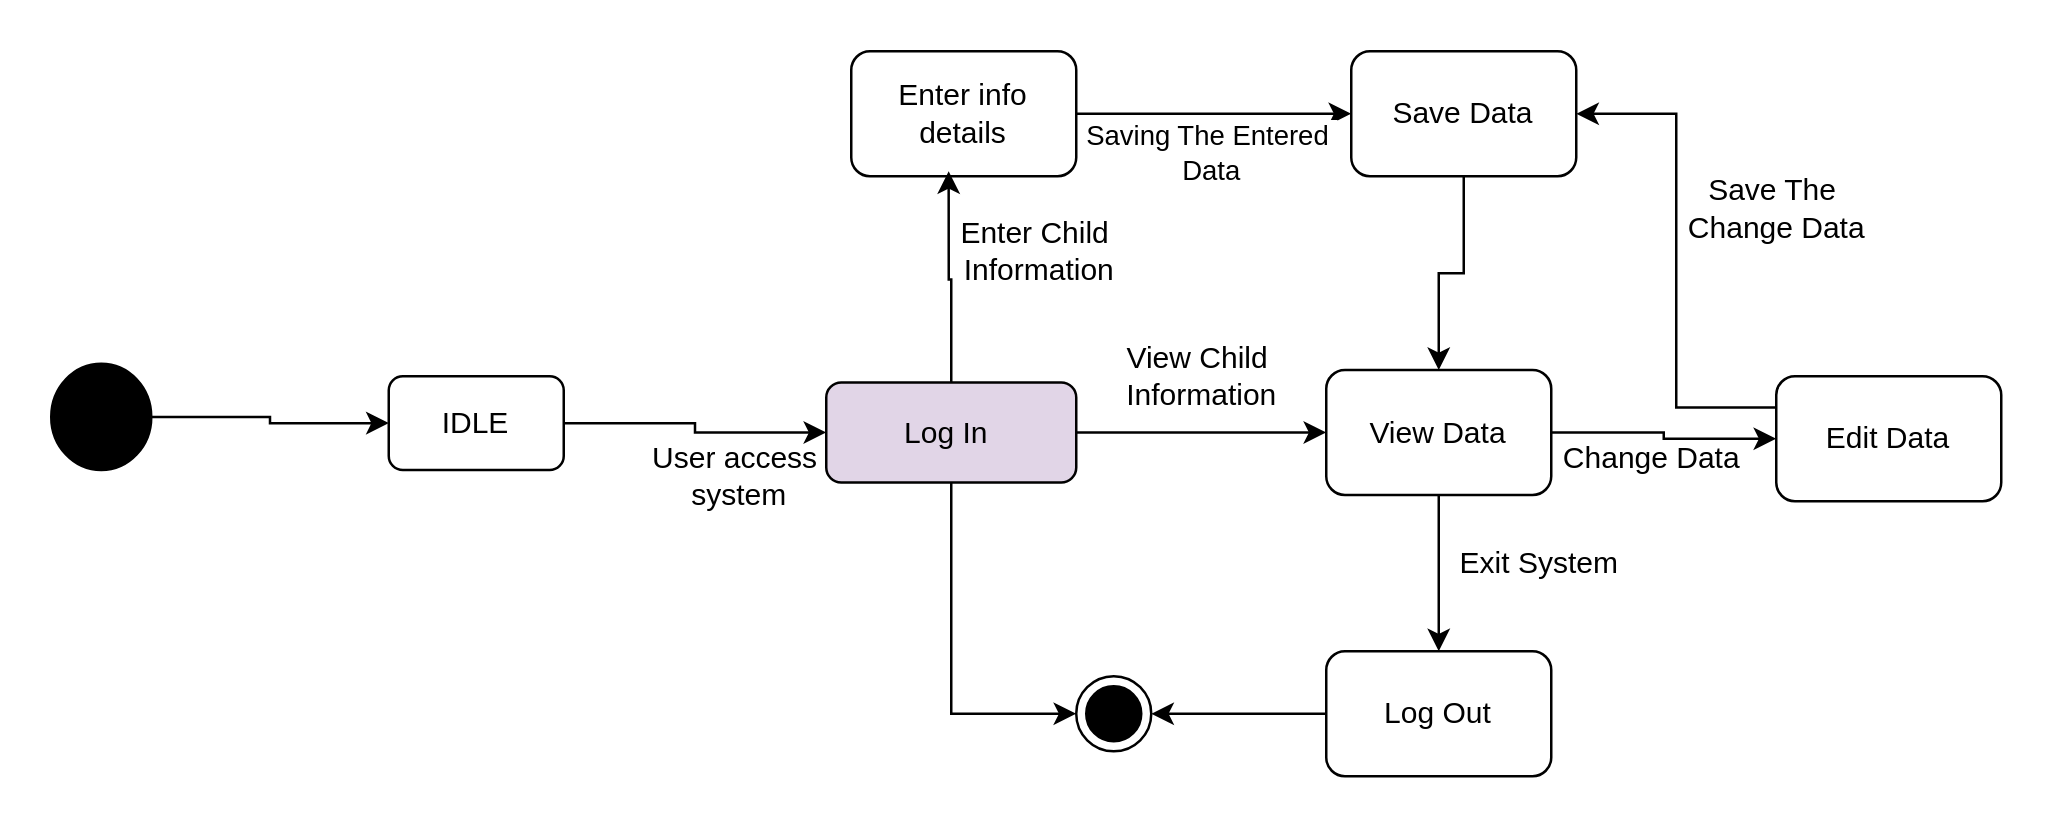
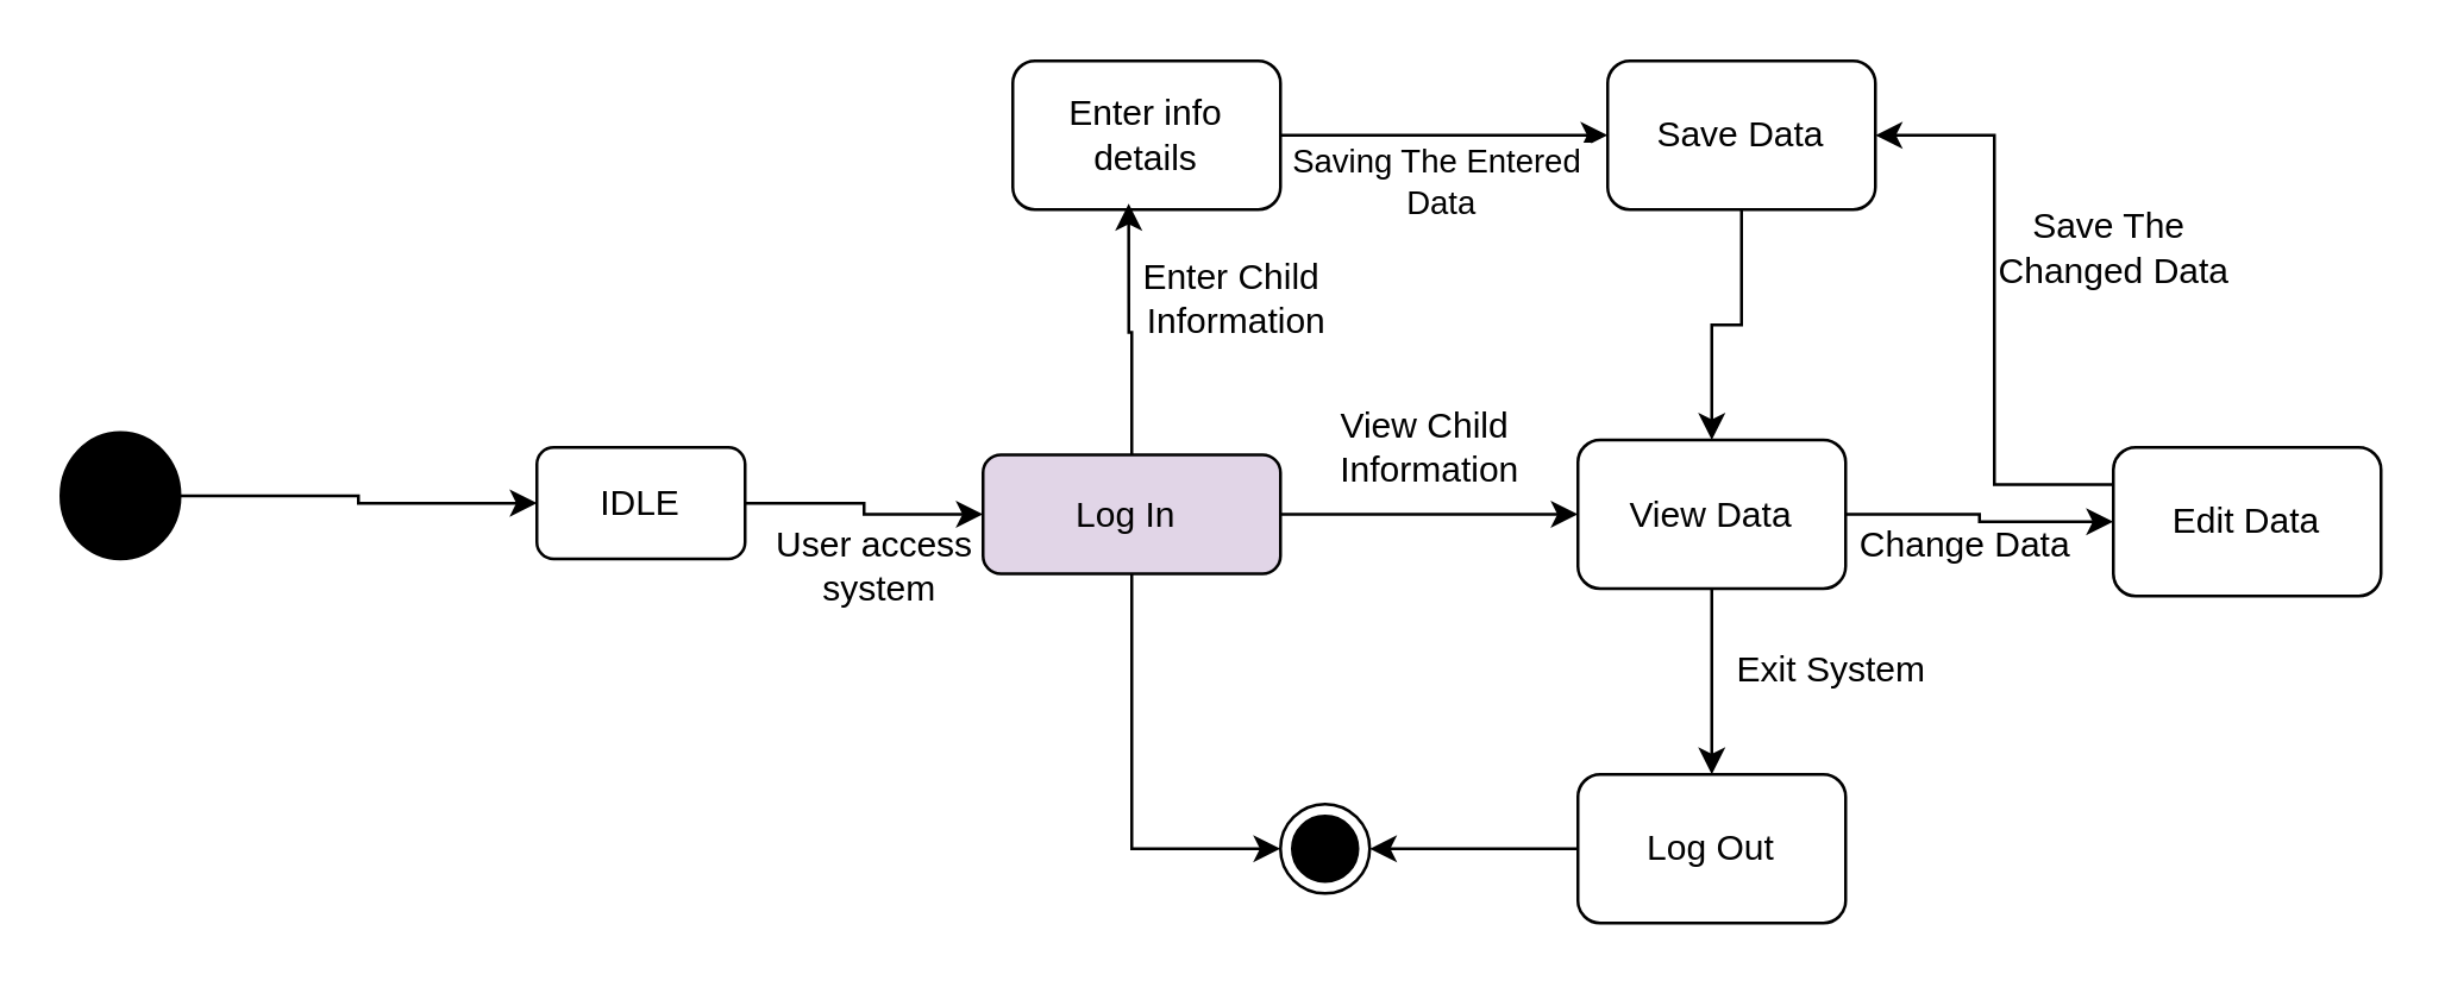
- <mxCell id="26" value="Save The&amp;nbsp;&lt;div&gt;Change Data&lt;/div&gt;" style="text;html=1;align=center;verticalAlign=middle;resizable=0;points=[];autosize=1;strokeColor=none;fillColor=none;" vertex="1" parent="1"><mxGeometry x="660" y="63" width="100" height="40" as="geometry" /></mxCell>
+ <mxCell id="26" value="Save The&amp;nbsp;&lt;div&gt;Changed Data&lt;/div&gt;" style="text;html=1;align=center;verticalAlign=middle;resizable=0;points=[];autosize=1;strokeColor=none;fillColor=none;" vertex="1" parent="1"><mxGeometry x="660" y="63" width="100" height="40" as="geometry" /></mxCell>
- <mxCell id="5" value="IDLE" style="rounded=1;whiteSpace=wrap;html=1;" vertex="1" parent="1"><mxGeometry x="155" y="150" width="70" height="37.5" as="geometry" /></mxCell>
+ <mxCell id="5" value="IDLE" style="rounded=1;whiteSpace=wrap;html=1;" vertex="1" parent="1"><mxGeometry x="180" y="150" width="70" height="37.5" as="geometry" /></mxCell>
